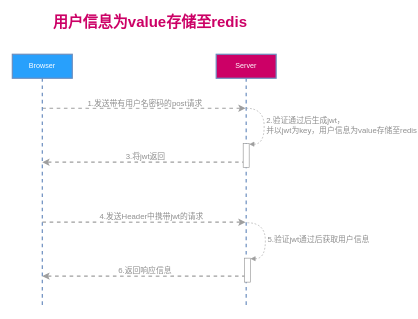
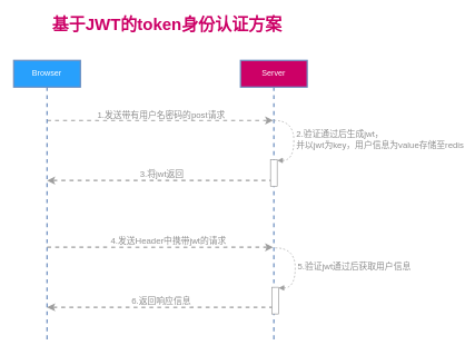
- <mxCell id="16" value="用户信息为value存储至redis" style="text;html=1;strokeColor=none;fillColor=none;align=center;verticalAlign=middle;whiteSpace=wrap;rounded=0;fontColor=#CC0066;fontSize=25;fontStyle=1" vertex="1" parent="1"><mxGeometry x="70" y="20" width="360" height="30" as="geometry" /></mxCell>
+ <mxCell id="16" value="基于JWT的token身份认证方案" style="text;html=1;strokeColor=none;fillColor=none;align=center;verticalAlign=middle;whiteSpace=wrap;rounded=0;fontColor=#CC0066;fontSize=25;fontStyle=1" vertex="1" parent="1"><mxGeometry x="70" y="20" width="360" height="30" as="geometry" /></mxCell>
